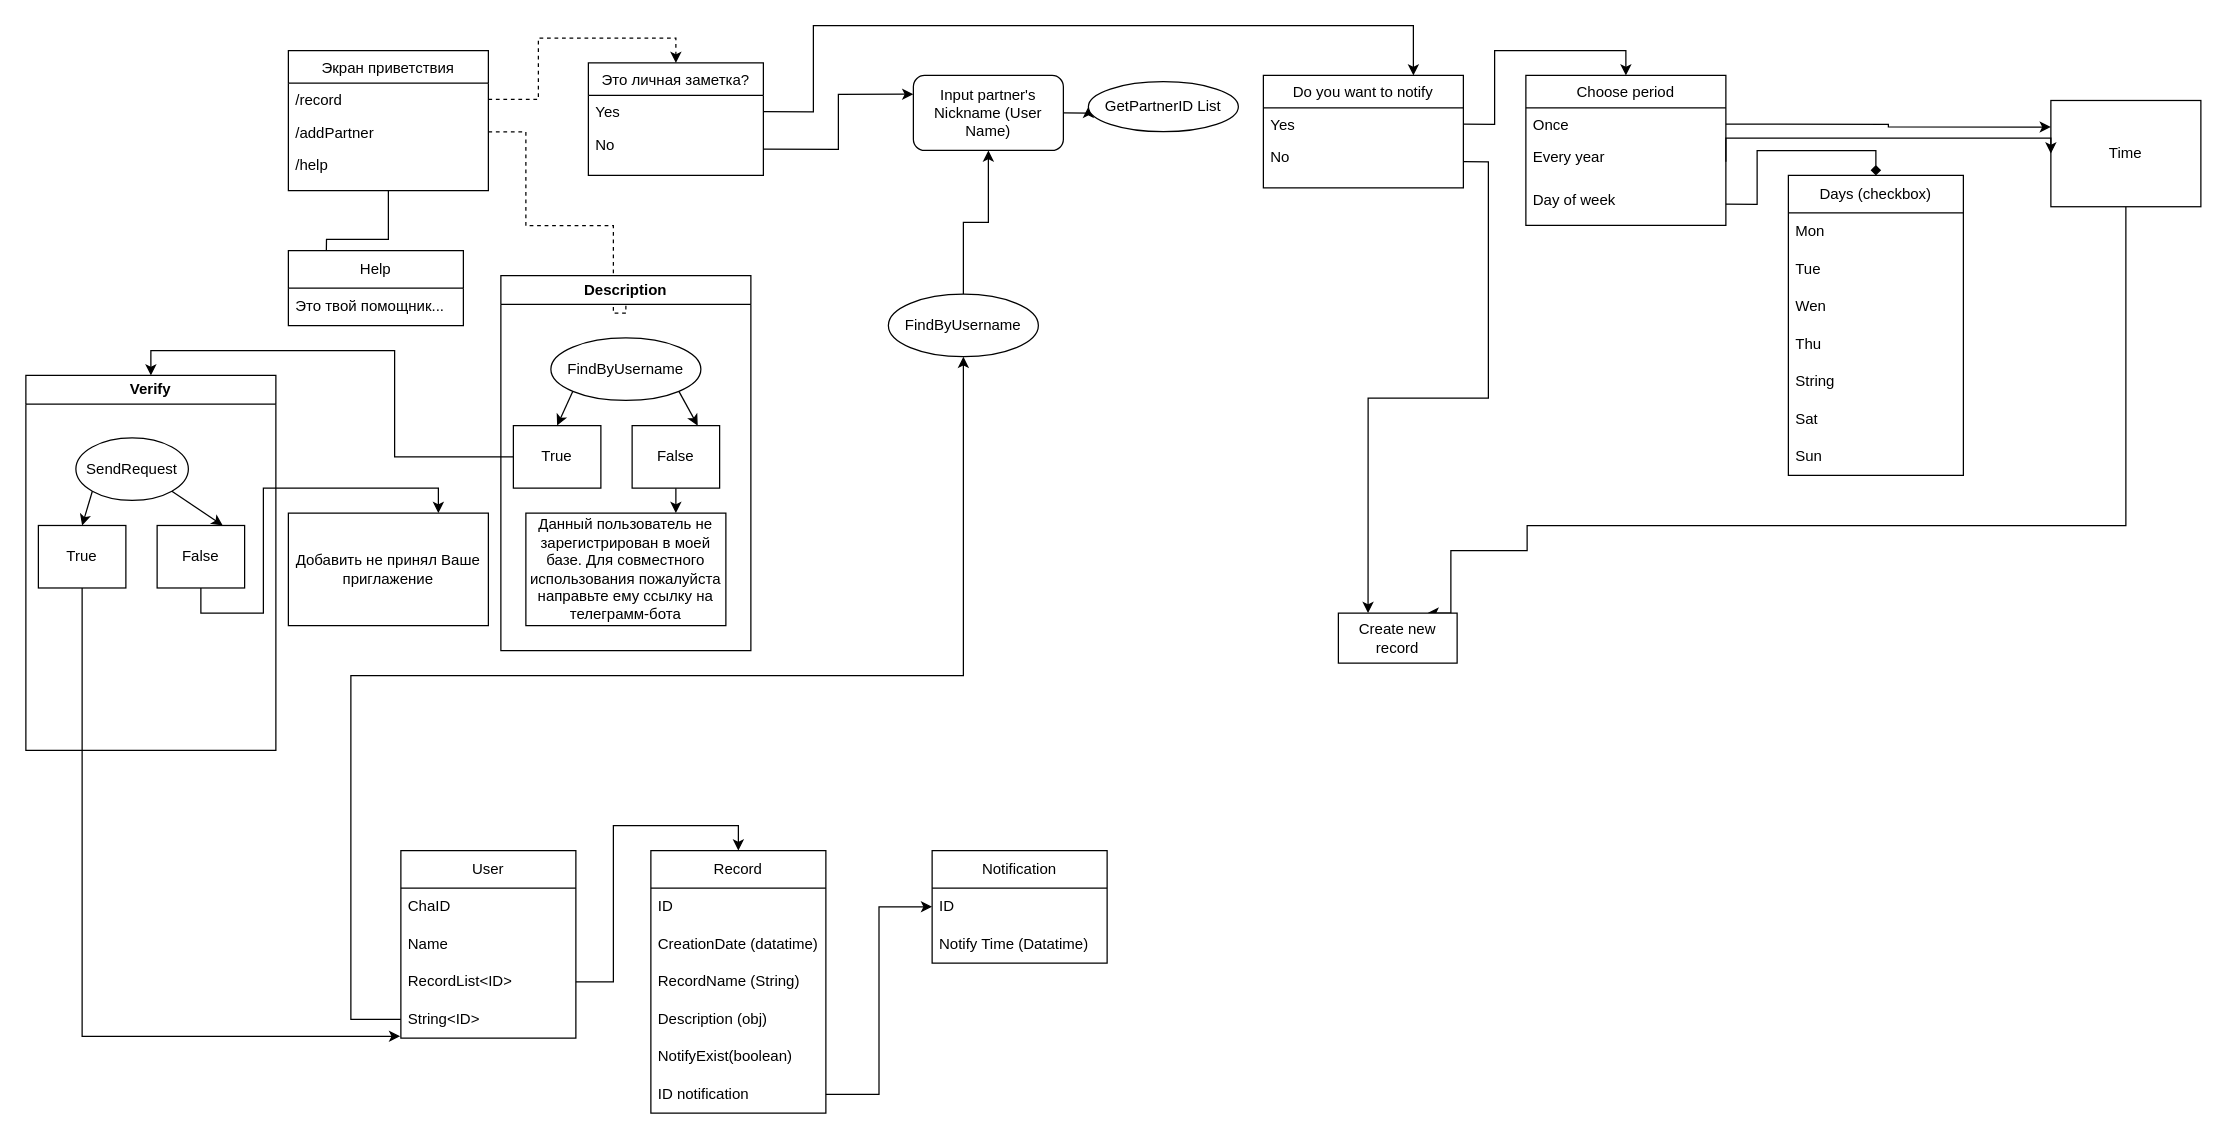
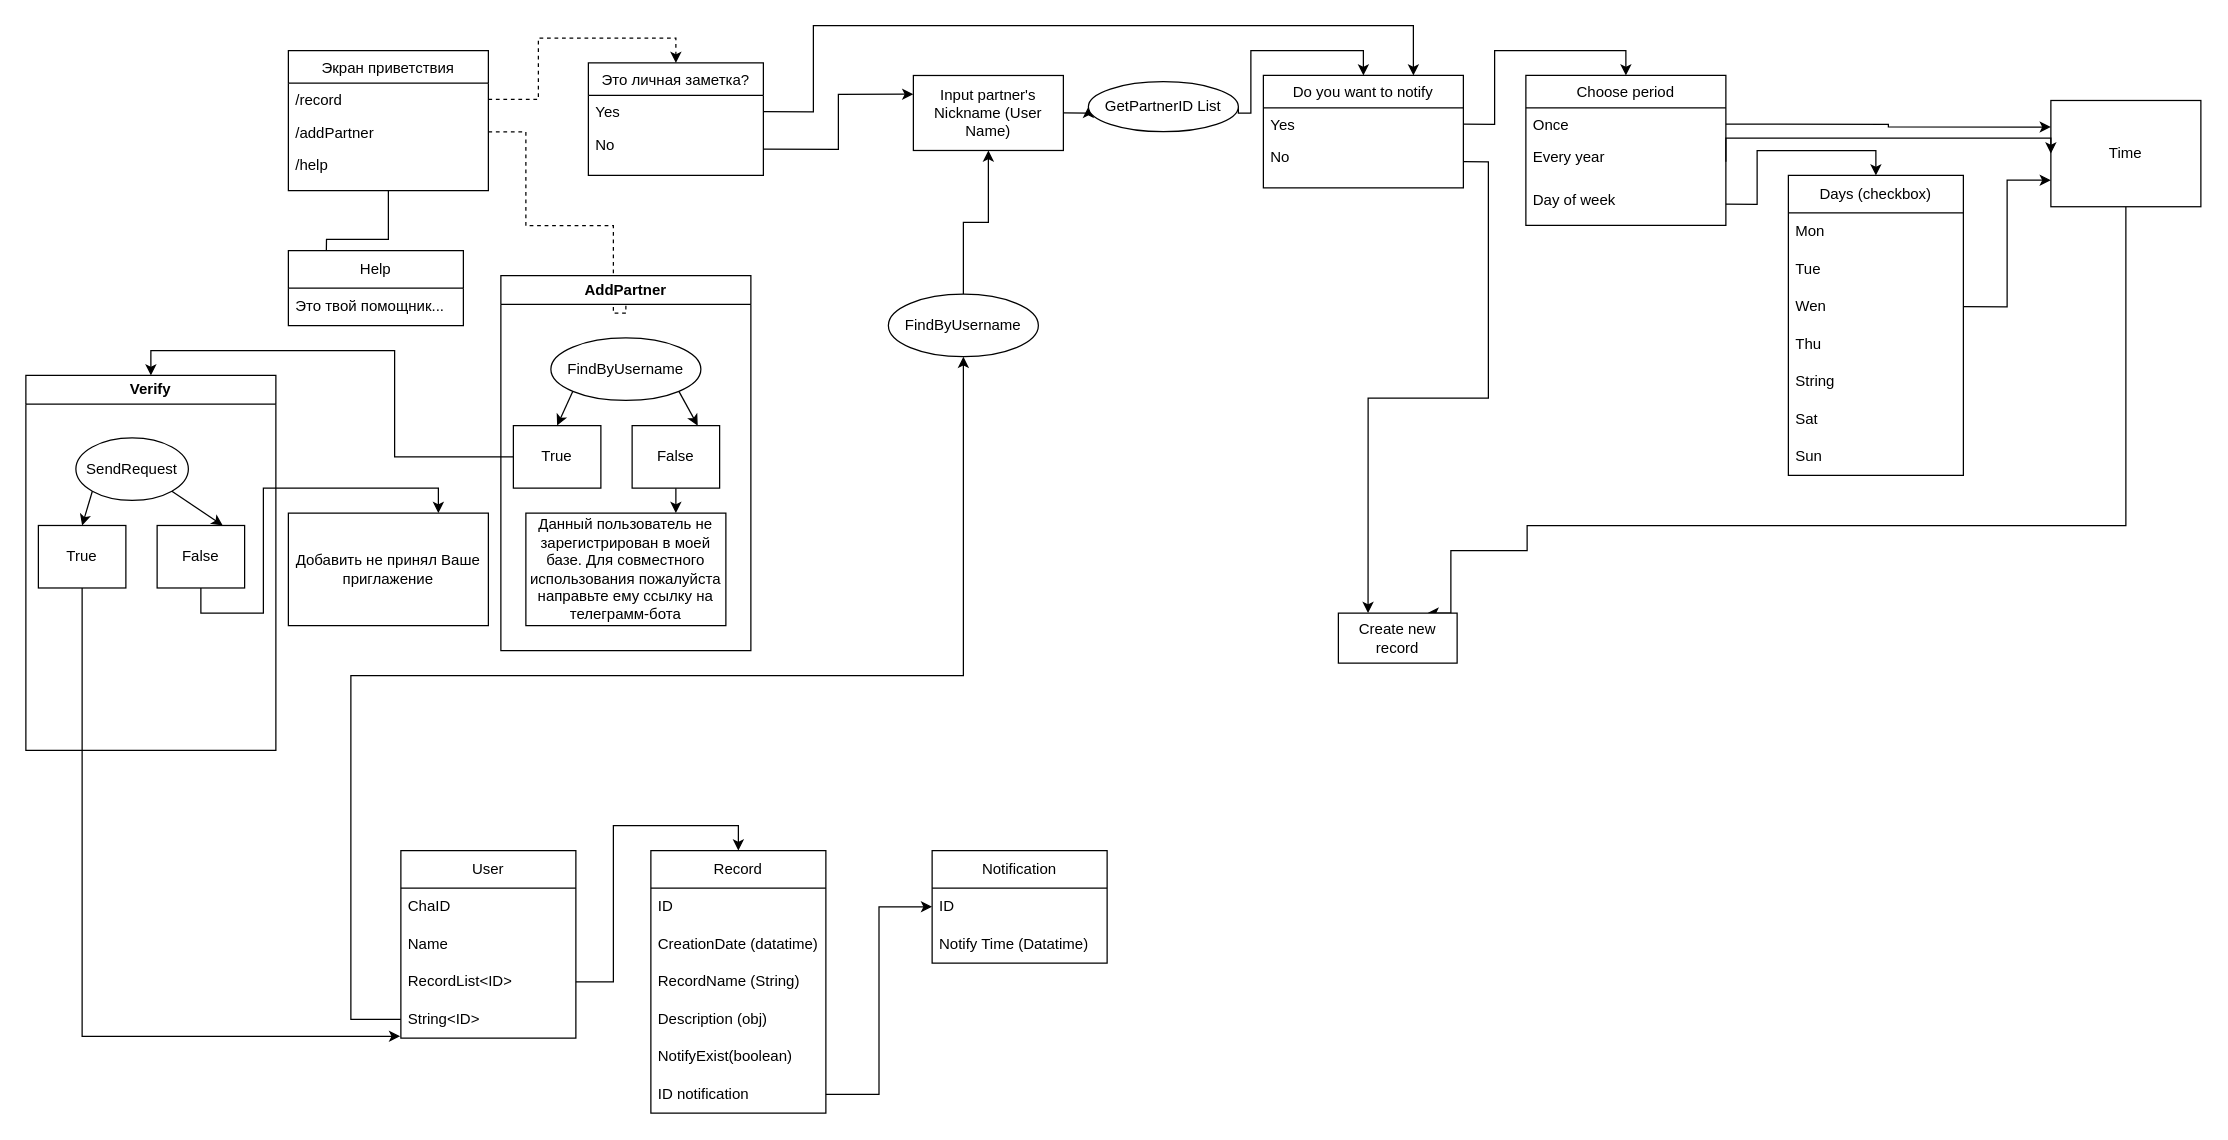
+ <mxCell id="78" style="edgeStyle=orthogonalEdgeStyle;rounded=0;orthogonalLoop=1;jettySize=auto;html=1;exitX=1;exitY=0.5;exitDx=0;exitDy=0;entryX=0.5;entryY=0;entryDx=0;entryDy=0;" parent="1" source="79" target="20" edge="1"><mxGeometry relative="1" as="geometry"><Array as="points"><mxPoint x="1000" y="90" /><mxPoint x="1000" y="40" /><mxPoint x="1090" y="40" /></Array></mxGeometry></mxCell>
- <mxCell id="55" value="Input partner's Nickname (User Name)" style="rounded=1;whiteSpace=wrap;html=1;" parent="1" vertex="1"><mxGeometry x="730" y="59.89" width="120" height="60" as="geometry" /></mxCell>
+ <mxCell id="55" value="Input partner's Nickname (User Name)" style="whiteSpace=wrap;html=1;rounded=0;" parent="1" vertex="1"><mxGeometry x="730" y="59.89" width="120" height="60" as="geometry" /></mxCell>
- <mxCell id="36" style="edgeStyle=orthogonalEdgeStyle;rounded=0;orthogonalLoop=1;jettySize=auto;html=1;exitX=1;exitY=0.5;exitDx=0;exitDy=0;entryX=0.5;entryY=0;entryDx=0;entryDy=0;endArrow=diamond;" parent="1" source="27" target="28" edge="1"><mxGeometry relative="1" as="geometry" /></mxCell>
+ <mxCell id="36" style="edgeStyle=orthogonalEdgeStyle;rounded=0;orthogonalLoop=1;jettySize=auto;html=1;exitX=1;exitY=0.5;exitDx=0;exitDy=0;entryX=0.5;entryY=0;entryDx=0;entryDy=0;" parent="1" source="27" target="28" edge="1"><mxGeometry relative="1" as="geometry" /></mxCell>
+ <mxCell id="40" style="edgeStyle=orthogonalEdgeStyle;rounded=0;orthogonalLoop=1;jettySize=auto;html=1;exitX=1;exitY=0.5;exitDx=0;exitDy=0;entryX=0;entryY=0.75;entryDx=0;entryDy=0;" parent="1" source="31" target="39" edge="1"><mxGeometry relative="1" as="geometry" /></mxCell>
- <mxCell id="60" value="Description" style="swimlane;whiteSpace=wrap;html=1;" parent="1" vertex="1"><mxGeometry x="400" y="220" width="200" height="300" as="geometry" /></mxCell>
+ <mxCell id="60" value="AddPartner" style="swimlane;whiteSpace=wrap;html=1;" parent="1" vertex="1"><mxGeometry x="400" y="220" width="200" height="300" as="geometry" /></mxCell>
